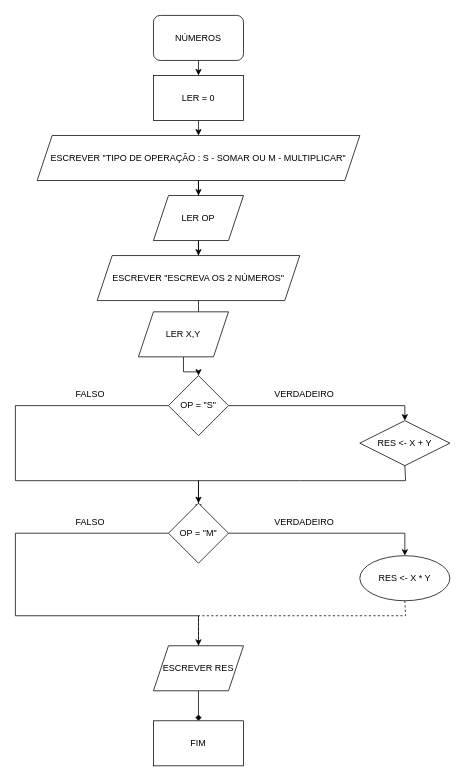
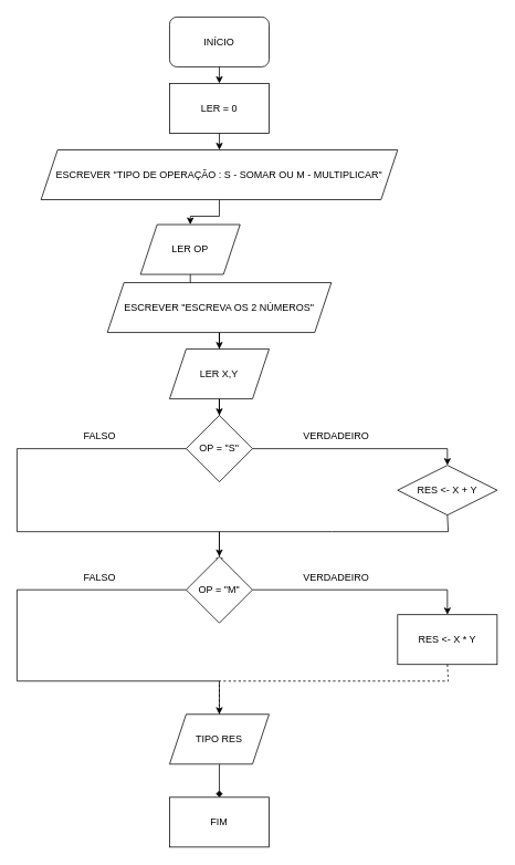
- <mxCell id="2" value="NÚMEROS" style="rounded=1;whiteSpace=wrap;html=1;" vertex="1" parent="1"><mxGeometry x="204" width="120" height="60" as="geometry" y="20" /></mxCell>
+ <mxCell id="2" value="INÍCIO" style="rounded=1;whiteSpace=wrap;html=1;" vertex="1" parent="1"><mxGeometry x="204" width="120" height="60" as="geometry" y="20" /></mxCell>
- <mxCell id="6" value="LER OP" style="shape=parallelogram;perimeter=parallelogramPerimeter;whiteSpace=wrap;html=1;fixedSize=1;" vertex="1" parent="1"><mxGeometry x="204" y="260" width="120" height="60" as="geometry" /></mxCell>
+ <mxCell id="6" value="LER OP" style="shape=parallelogram;perimeter=parallelogramPerimeter;whiteSpace=wrap;html=1;fixedSize=1;" vertex="1" parent="1"><mxGeometry x="169" y="270" width="120" height="60" as="geometry" /></mxCell>
- <mxCell id="10" value="LER X,Y" style="shape=parallelogram;perimeter=parallelogramPerimeter;whiteSpace=wrap;html=1;fixedSize=1;" vertex="1" parent="1"><mxGeometry x="184" y="415" width="120" height="60" as="geometry" /></mxCell>
+ <mxCell id="10" value="LER X,Y" style="shape=parallelogram;perimeter=parallelogramPerimeter;whiteSpace=wrap;html=1;fixedSize=1;" vertex="1" parent="1"><mxGeometry x="204" y="420" width="120" height="60" as="geometry" /></mxCell>
- <mxCell id="20" value="RES &amp;lt;- X * Y" style="ellipse;whiteSpace=wrap;html=1;" vertex="1" parent="1"><mxGeometry x="479" y="740" width="120" height="60" as="geometry" /></mxCell>
+ <mxCell id="20" value="RES &amp;lt;- X * Y" style="whiteSpace=wrap;html=1;" vertex="1" parent="1"><mxGeometry x="479" y="740" width="120" height="60" as="geometry" /></mxCell>
- <mxCell id="26" value="ESCREVER RES" style="shape=parallelogram;perimeter=parallelogramPerimeter;whiteSpace=wrap;html=1;fixedSize=1;" vertex="1" parent="1"><mxGeometry x="204" y="860" width="120" height="60" as="geometry" /></mxCell>
+ <mxCell id="26" value="TIPO RES" style="shape=parallelogram;perimeter=parallelogramPerimeter;whiteSpace=wrap;html=1;fixedSize=1;" vertex="1" parent="1"><mxGeometry x="204" y="860" width="120" height="60" as="geometry" /></mxCell>
